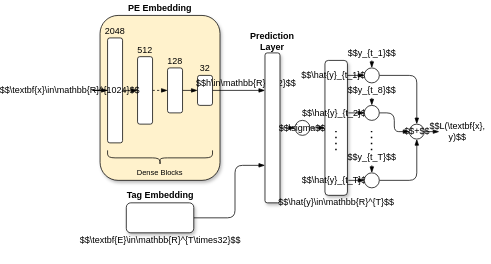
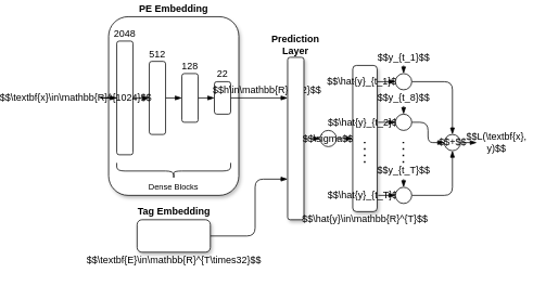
- <mxCell id="6" value="32" style="rounded=1;whiteSpace=wrap;html=1;labelPosition=center;verticalLabelPosition=top;align=center;verticalAlign=bottom;" parent="1" vertex="1"><mxGeometry x="220" y="100" width="20" height="40" as="geometry" /></mxCell>
+ <mxCell id="6" value="22" style="rounded=1;whiteSpace=wrap;html=1;labelPosition=center;verticalLabelPosition=top;align=center;verticalAlign=bottom;" parent="1" vertex="1"><mxGeometry x="220" y="100" width="20" height="40" as="geometry" /></mxCell>
- <mxCell id="3" style="edgeStyle=orthogonalEdgeStyle;rounded=0;orthogonalLoop=1;jettySize=auto;html=1;exitX=1;exitY=0.5;exitDx=0;exitDy=0;entryX=0;entryY=0.5;entryDx=0;entryDy=0;endArrow=blockThin;endFill=1;dashed=1;" parent="1" source="4" target="8" edge="1"><mxGeometry relative="1" as="geometry" /></mxCell>
+ <mxCell id="3" style="edgeStyle=orthogonalEdgeStyle;rounded=0;orthogonalLoop=1;jettySize=auto;html=1;exitX=1;exitY=0.5;exitDx=0;exitDy=0;entryX=0;entryY=0.5;entryDx=0;entryDy=0;endArrow=blockThin;endFill=1;" parent="1" source="4" target="8" edge="1"><mxGeometry relative="1" as="geometry" /></mxCell>
- <mxCell id="2" value="&lt;b&gt;PE Embedding&lt;/b&gt;" style="rounded=1;whiteSpace=wrap;html=1;labelPosition=center;verticalLabelPosition=top;align=center;verticalAlign=bottom;shadow=1;fillColor=#fff2cc;" parent="1" vertex="1"><mxGeometry x="90" y="20" width="160" height="220" as="geometry" /></mxCell>
+ <mxCell id="2" value="&lt;b&gt;PE Embedding&lt;/b&gt;" style="rounded=1;whiteSpace=wrap;html=1;labelPosition=center;verticalLabelPosition=top;align=center;verticalAlign=bottom;shadow=1;" parent="1" vertex="1"><mxGeometry x="90" y="20" width="160" height="220" as="geometry" /></mxCell>
